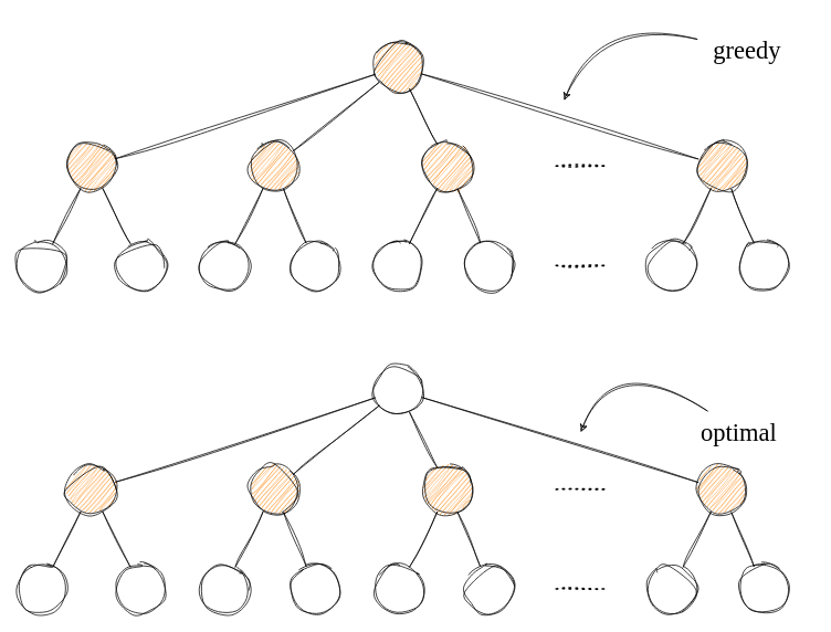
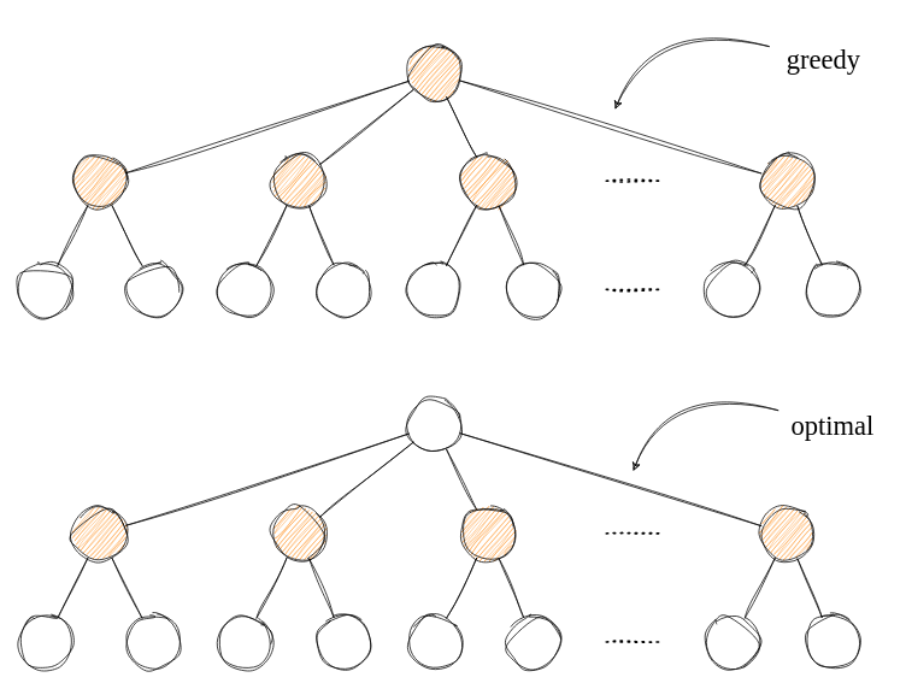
- <mxCell id="57" value="&lt;font style=&quot;font-size: 30px;&quot; face=&quot;Comic Sans MS&quot;&gt;greedy&lt;/font&gt;" style="text;html=1;align=center;verticalAlign=middle;resizable=0;points=[];autosize=1;strokeColor=none;fillColor=none;" vertex="1" parent="1"><mxGeometry x="840" y="35" width="120" height="50" as="geometry" /></mxCell>
+ <mxCell id="57" value="&lt;font style=&quot;font-size: 30px;&quot; face=&quot;Comic Sans MS&quot;&gt;greedy&lt;/font&gt;" style="text;html=1;align=center;verticalAlign=middle;resizable=0;points=[];autosize=1;strokeColor=none;fillColor=none;" vertex="1" parent="1"><mxGeometry x="850" y="40" width="120" height="50" as="geometry" /></mxCell>
- <mxCell id="58" value="&lt;font face=&quot;Comic Sans MS&quot;&gt;&lt;span style=&quot;font-size: 30px;&quot;&gt;optimal&lt;/span&gt;&lt;/font&gt;" style="text;html=1;align=center;verticalAlign=middle;resizable=0;points=[];autosize=1;strokeColor=none;fillColor=none;" vertex="1" parent="1"><mxGeometry x="830" y="495" width="120" height="50" as="geometry" /></mxCell>
+ <mxCell id="58" value="&lt;font face=&quot;Comic Sans MS&quot;&gt;&lt;span style=&quot;font-size: 30px;&quot;&gt;optimal&lt;/span&gt;&lt;/font&gt;" style="text;html=1;align=center;verticalAlign=middle;resizable=0;points=[];autosize=1;strokeColor=none;fillColor=none;" vertex="1" parent="1"><mxGeometry x="860" y="445" width="120" height="50" as="geometry" /></mxCell>
